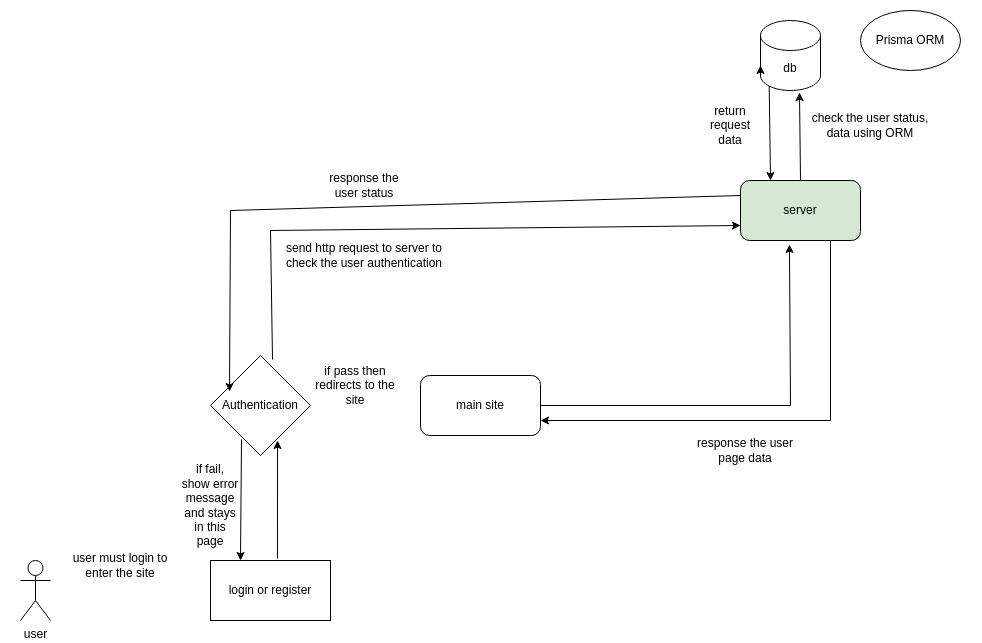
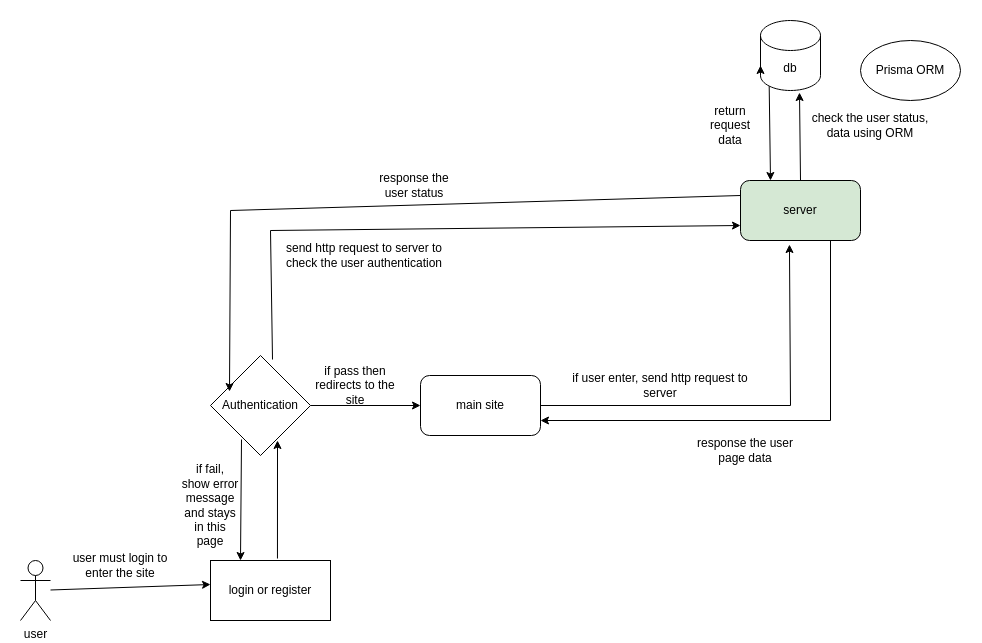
- <mxCell id="26" value="Prisma ORM" style="ellipse;whiteSpace=wrap;html=1;" vertex="1" parent="1"><mxGeometry x="860" y="10" width="100" height="60" as="geometry" /></mxCell>
+ <mxCell id="26" value="Prisma ORM" style="ellipse;whiteSpace=wrap;html=1;" vertex="1" parent="1"><mxGeometry x="860" y="40" width="100" height="60" as="geometry" /></mxCell>
- <mxCell id="22" value="response the user status" style="text;html=1;strokeColor=none;fillColor=none;align=center;verticalAlign=middle;whiteSpace=wrap;rounded=0;" vertex="1" parent="1"><mxGeometry x="324" y="170" width="80" height="30" as="geometry" /></mxCell>
+ <mxCell id="22" value="response the user status" style="text;html=1;strokeColor=none;fillColor=none;align=center;verticalAlign=middle;whiteSpace=wrap;rounded=0;" vertex="1" parent="1"><mxGeometry x="374" y="170" width="80" height="30" as="geometry" /></mxCell>
+ <mxCell id="18" value="if user enter, send http request to server" style="text;html=1;strokeColor=none;fillColor=none;align=center;verticalAlign=middle;whiteSpace=wrap;rounded=0;" vertex="1" parent="1"><mxGeometry x="560" y="370" width="200" height="30" as="geometry" /></mxCell>
+ <mxCell id="5" value="" style="endArrow=classic;html=1;rounded=0;entryX=0;entryY=0.5;entryDx=0;entryDy=0;exitX=1;exitY=0.5;exitDx=0;exitDy=0;" edge="1" parent="1" source="11" target="4"><mxGeometry width="50" height="50" relative="1" as="geometry"><mxPoint x="270" y="430" as="sourcePoint" /><mxPoint x="490" y="460" as="targetPoint" /></mxGeometry></mxCell>
+ <mxCell id="12" value="" style="endArrow=classic;html=1;rounded=0;entryX=0;entryY=0.4;entryDx=0;entryDy=0;entryPerimeter=0;" edge="1" parent="1" source="3" target="15"><mxGeometry width="50" height="50" relative="1" as="geometry"><mxPoint x="440" y="410" as="sourcePoint" /><mxPoint x="490" y="360" as="targetPoint" /></mxGeometry></mxCell>
